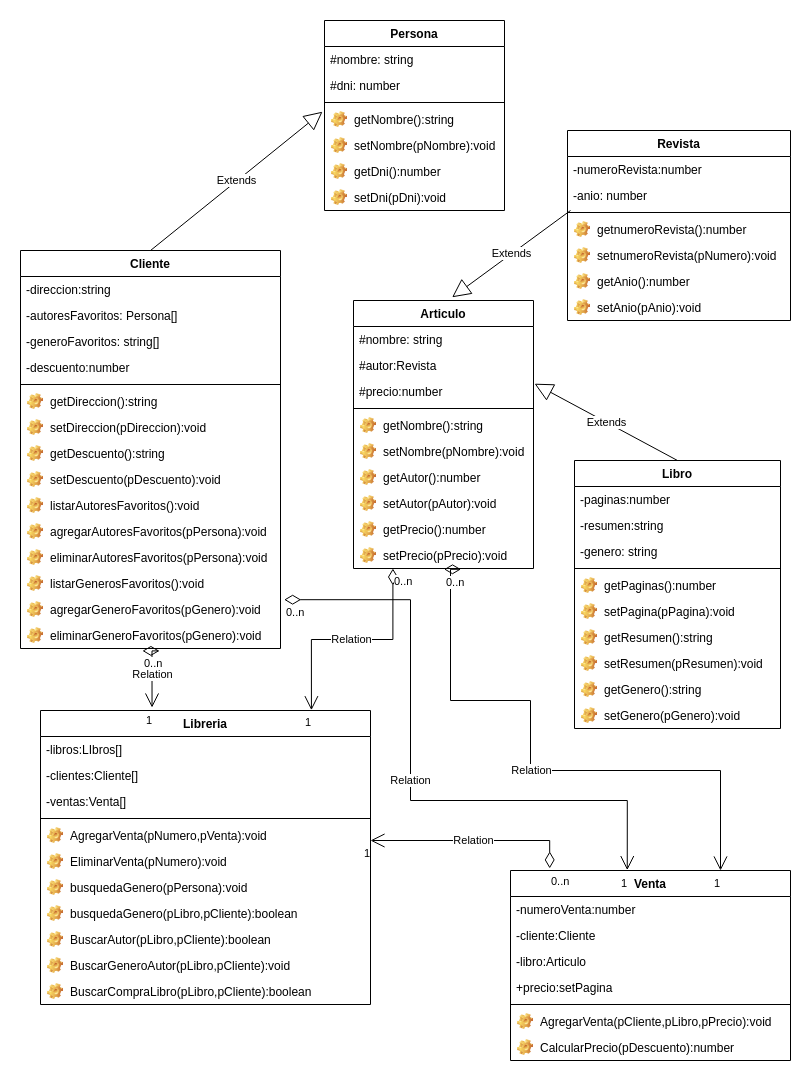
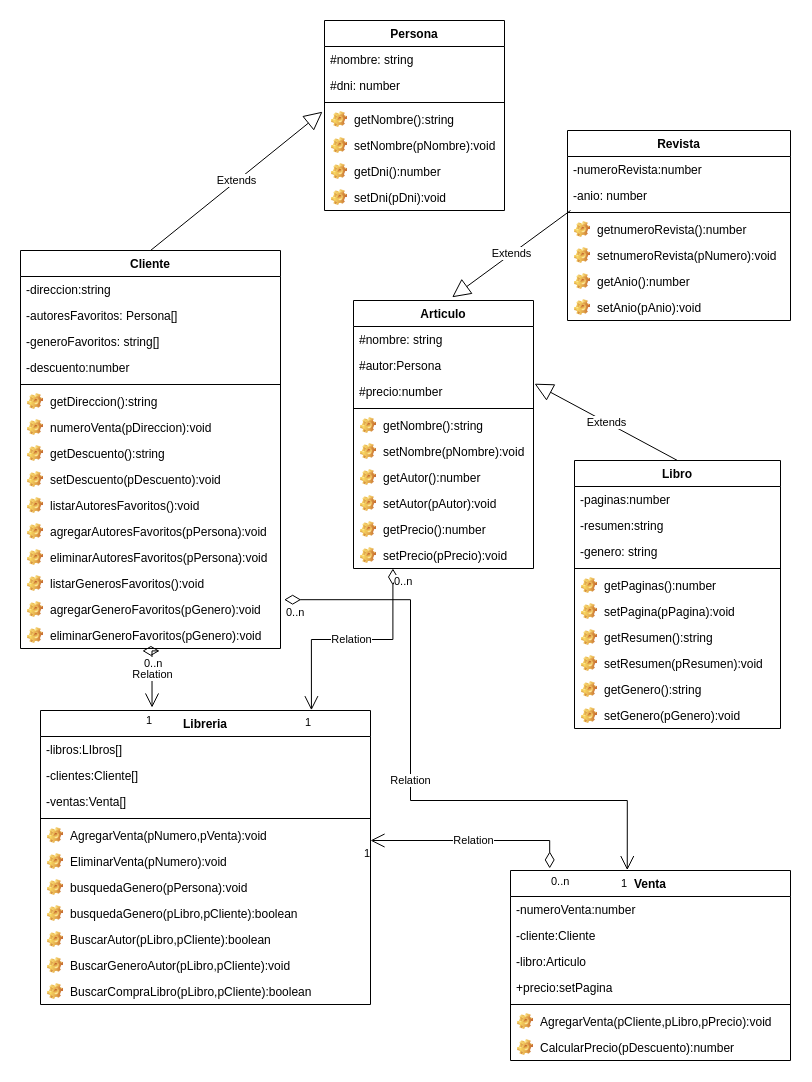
- <mxCell id="28" value="#autor:Revista" style="text;strokeColor=none;fillColor=none;align=left;verticalAlign=top;spacingLeft=4;spacingRight=4;overflow=hidden;rotatable=0;points=[[0,0.5],[1,0.5]];portConstraint=eastwest;" parent="26" vertex="1"><mxGeometry y="52" width="180" height="26" as="geometry" /></mxCell>
+ <mxCell id="28" value="#autor:Persona" style="text;strokeColor=none;fillColor=none;align=left;verticalAlign=top;spacingLeft=4;spacingRight=4;overflow=hidden;rotatable=0;points=[[0,0.5],[1,0.5]];portConstraint=eastwest;" parent="26" vertex="1"><mxGeometry y="52" width="180" height="26" as="geometry" /></mxCell>
- <mxCell id="17" value="setDireccion(pDireccion):void" style="label;fontStyle=0;strokeColor=none;fillColor=none;align=left;verticalAlign=top;overflow=hidden;spacingLeft=28;spacingRight=4;rotatable=0;points=[[0,0.5],[1,0.5]];portConstraint=eastwest;imageWidth=16;imageHeight=16;image=img/clipart/Gear_128x128.png" parent="10" vertex="1"><mxGeometry y="164" width="260" height="26" as="geometry" /></mxCell>
+ <mxCell id="17" value="numeroVenta(pDireccion):void" style="label;fontStyle=0;strokeColor=none;fillColor=none;align=left;verticalAlign=top;overflow=hidden;spacingLeft=28;spacingRight=4;rotatable=0;points=[[0,0.5],[1,0.5]];portConstraint=eastwest;imageWidth=16;imageHeight=16;image=img/clipart/Gear_128x128.png" parent="10" vertex="1"><mxGeometry y="164" width="260" height="26" as="geometry" /></mxCell>
- <mxCell id="82" value="Relation" style="endArrow=open;html=1;endSize=12;startArrow=diamondThin;startSize=14;startFill=0;edgeStyle=orthogonalEdgeStyle;rounded=0;entryX=0.75;entryY=0;entryDx=0;entryDy=0;exitX=0.503;exitY=1.031;exitDx=0;exitDy=0;exitPerimeter=0;" edge="1" parent="1" source="36" target="56"><mxGeometry relative="1" as="geometry"><mxPoint x="450" y="880" as="sourcePoint" /><mxPoint x="610" y="880" as="targetPoint" /><Array as="points"><mxPoint x="450" y="569" /><mxPoint x="450" y="700" /><mxPoint x="530" y="700" /><mxPoint x="530" y="770" /><mxPoint x="720" y="770" /></Array></mxGeometry></mxCell>
- <mxCell id="83" value="0..n" style="edgeLabel;resizable=0;html=1;align=left;verticalAlign=top;" connectable="0" vertex="1" parent="82"><mxGeometry x="-1" relative="1" as="geometry" /></mxCell>
- <mxCell id="84" value="1" style="edgeLabel;resizable=0;html=1;align=right;verticalAlign=top;" connectable="0" vertex="1" parent="82"><mxGeometry x="1" relative="1" as="geometry" /></mxCell>
